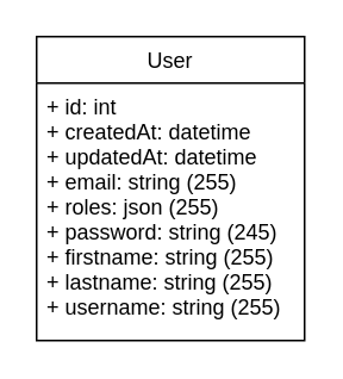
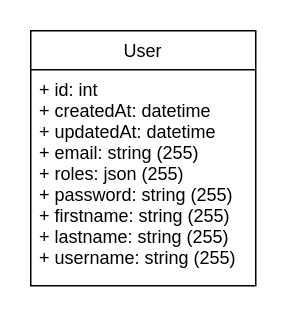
- <mxCell id="3" value="+ id: int&#10;+ createdAt: datetime&#10;+ updatedAt: datetime&#10;+ email: string (255)&#10;+ roles: json (255)&#10;+ password: string (245)&#10;+ firstname: string (255)&#10;+ lastname: string (255)&#10;+ username: string (255)" style="text;strokeColor=none;fillColor=none;align=left;verticalAlign=top;spacingLeft=4;spacingRight=4;overflow=hidden;rotatable=0;points=[[0,0.5],[1,0.5]];portConstraint=eastwest;" parent="2" vertex="1"><mxGeometry y="26" width="150" height="144" as="geometry" /></mxCell>
+ <mxCell id="3" value="+ id: int&#10;+ createdAt: datetime&#10;+ updatedAt: datetime&#10;+ email: string (255)&#10;+ roles: json (255)&#10;+ password: string (255)&#10;+ firstname: string (255)&#10;+ lastname: string (255)&#10;+ username: string (255)" style="text;strokeColor=none;fillColor=none;align=left;verticalAlign=top;spacingLeft=4;spacingRight=4;overflow=hidden;rotatable=0;points=[[0,0.5],[1,0.5]];portConstraint=eastwest;" parent="2" vertex="1"><mxGeometry y="26" width="150" height="144" as="geometry" /></mxCell>
